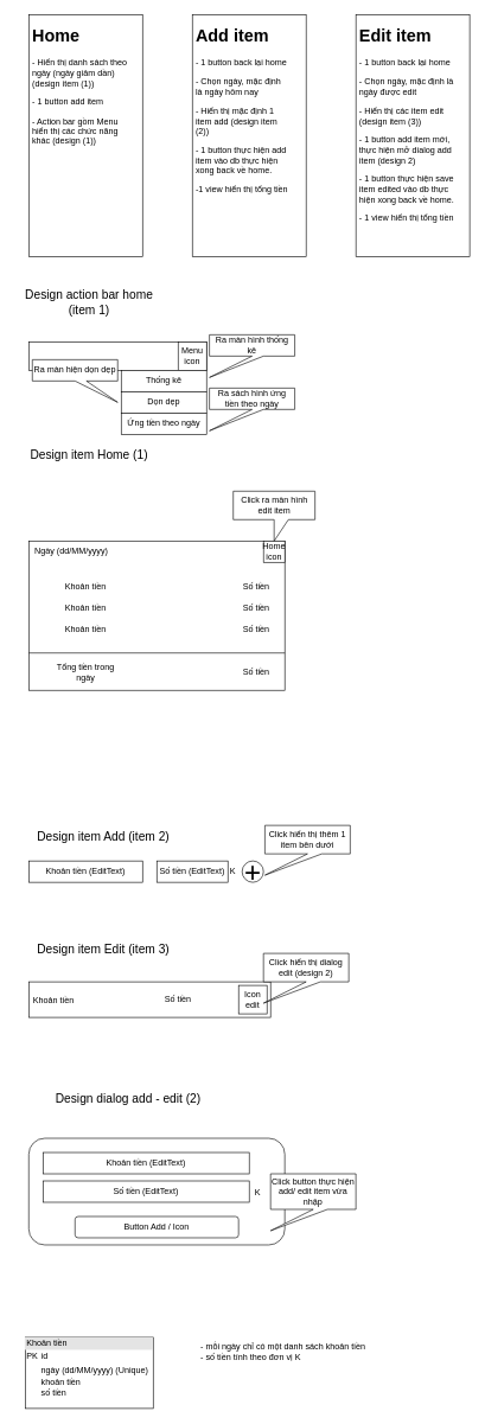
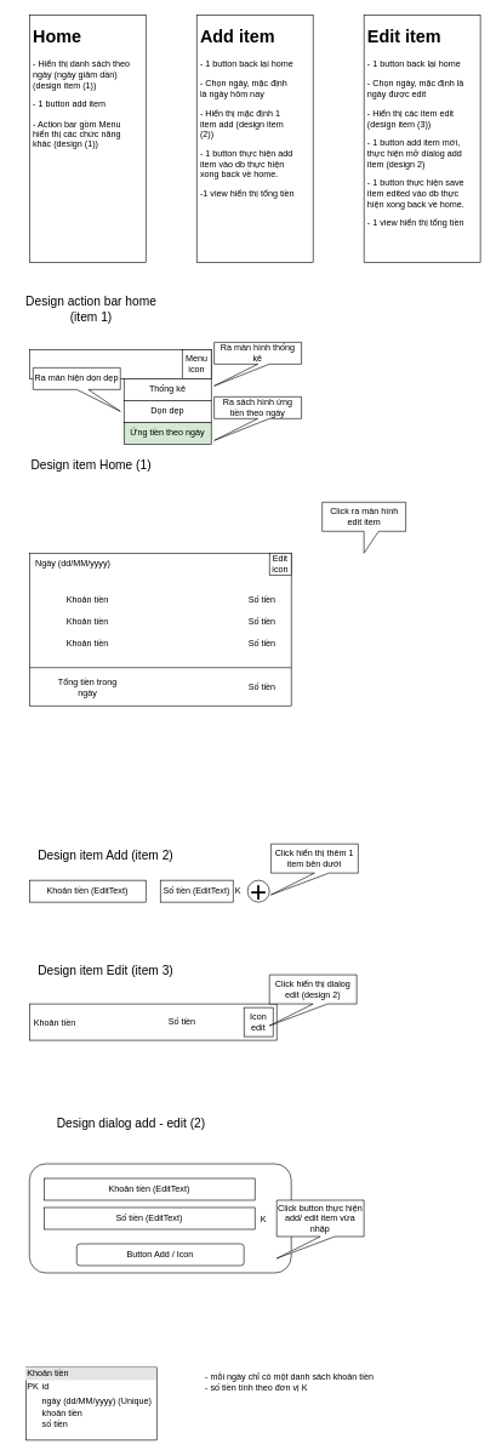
- <mxCell id="14" value="Ứng tiền theo ngày" style="rounded=0;whiteSpace=wrap;html=1;" parent="1" vertex="1"><mxGeometry x="170" y="580" width="120" height="30" as="geometry" /></mxCell>
+ <mxCell id="14" value="Ứng tiền theo ngày" style="rounded=0;whiteSpace=wrap;html=1;fillColor=#d5e8d4;" parent="1" vertex="1"><mxGeometry x="170" y="580" width="120" height="30" as="geometry" /></mxCell>
- <mxCell id="28" value="Click ra màn hình edit item" style="shape=callout;whiteSpace=wrap;html=1;perimeter=calloutPerimeter;" parent="1" vertex="1"><mxGeometry x="327.5" y="690" width="115" height="70" as="geometry" /></mxCell>
+ <mxCell id="28" value="Click ra màn hình edit item" style="shape=callout;whiteSpace=wrap;html=1;perimeter=calloutPerimeter;" parent="1" vertex="1"><mxGeometry x="442.5" y="690" width="115" height="70" as="geometry" /></mxCell>
- <mxCell id="18" value="Home icon" style="whiteSpace=wrap;html=1;aspect=fixed;" parent="1" vertex="1"><mxGeometry x="370" y="760" width="30" height="30" as="geometry" /></mxCell>
+ <mxCell id="18" value="Edit icon" style="whiteSpace=wrap;html=1;aspect=fixed;" parent="1" vertex="1"><mxGeometry x="370" y="760" width="30" height="30" as="geometry" /></mxCell>
